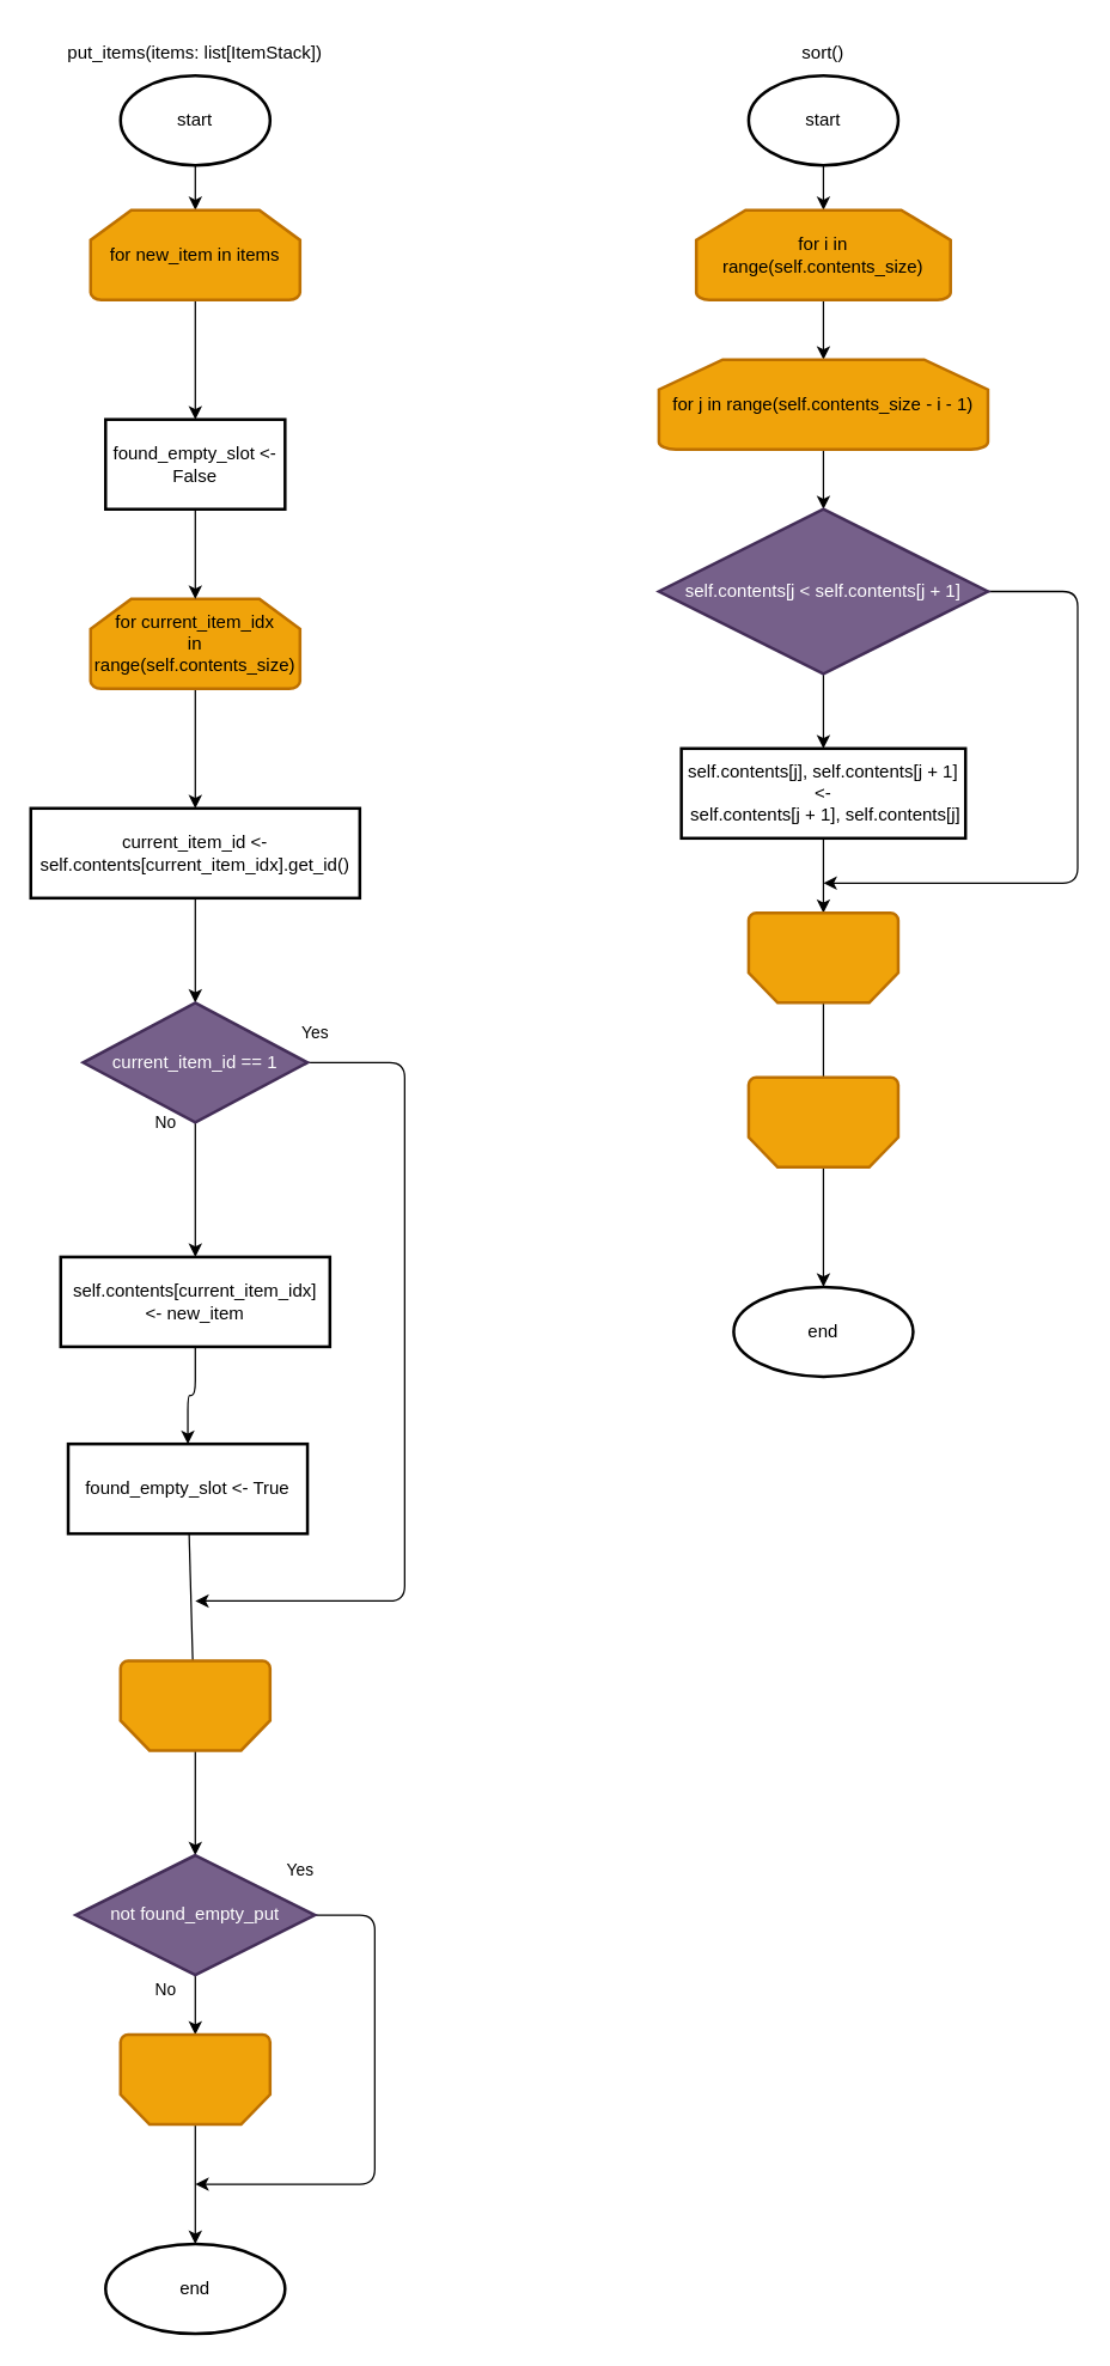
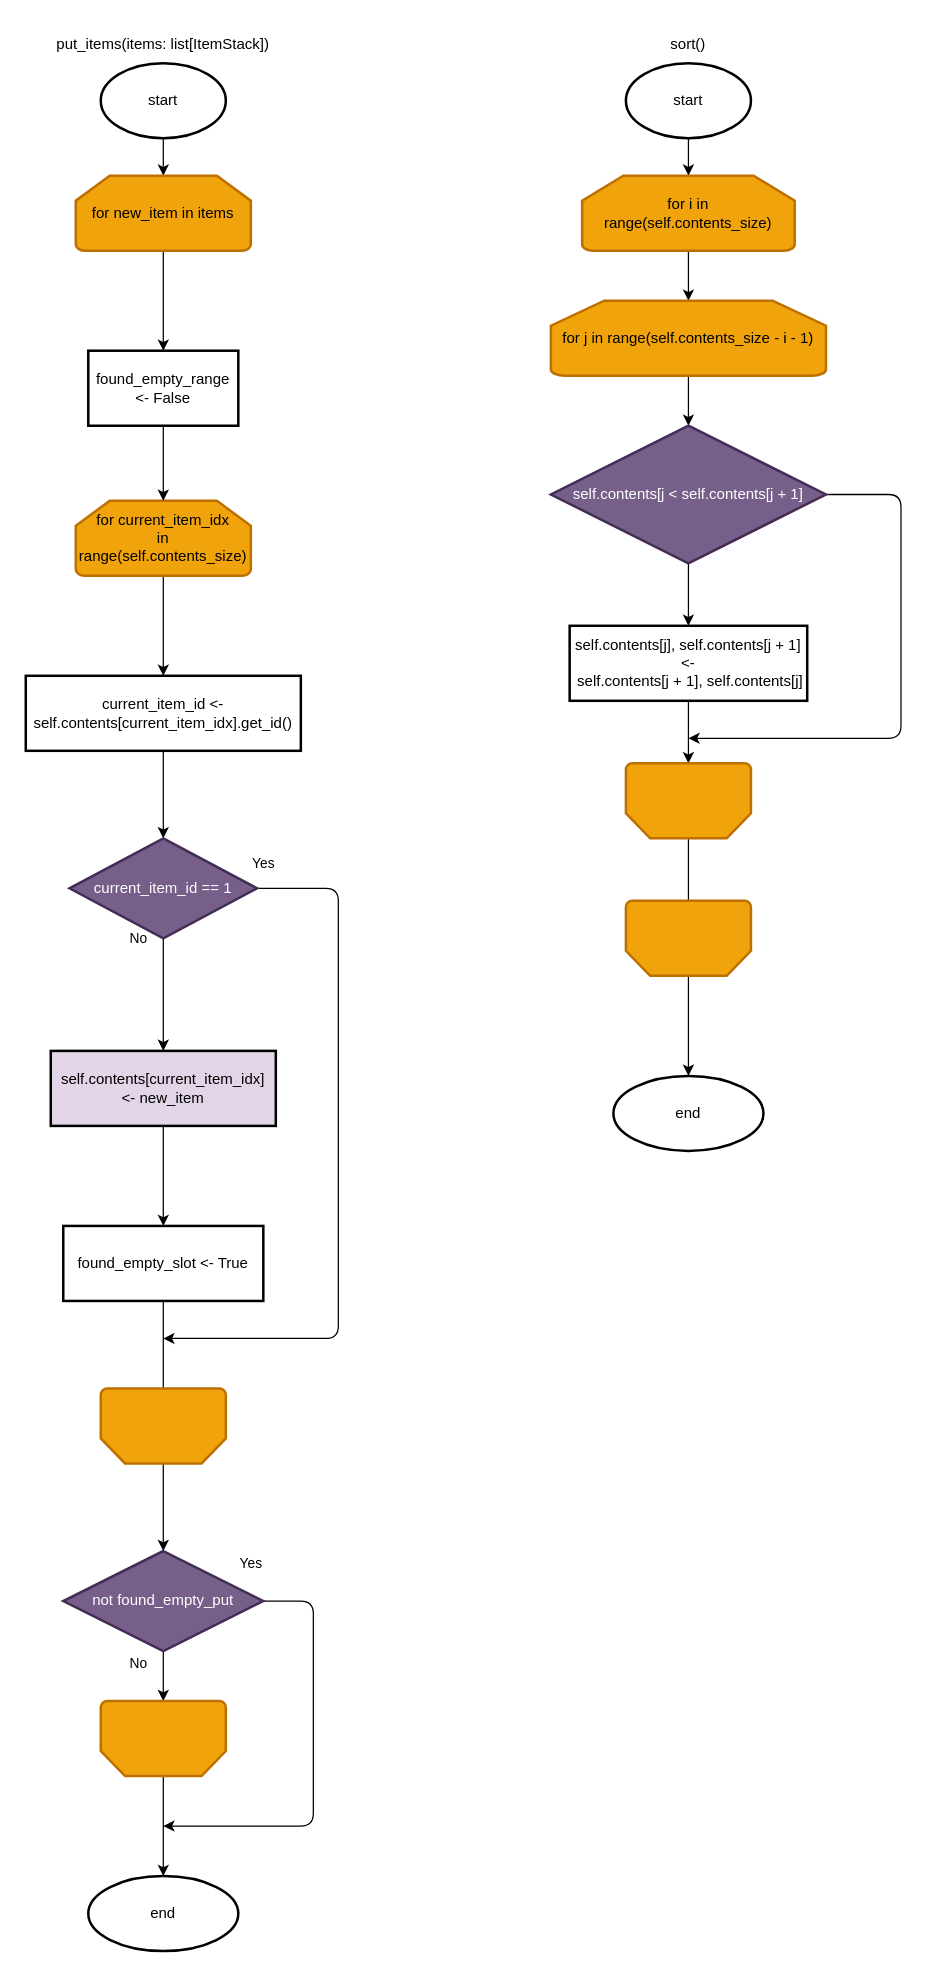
- <mxCell id="27" value="found_empty_slot &amp;lt;- False" style="whiteSpace=wrap;html=1;strokeWidth=2;" parent="1" vertex="1"><mxGeometry x="70" y="280" width="120" height="60" as="geometry" /></mxCell>
+ <mxCell id="27" value="found_empty_range &amp;lt;- False" style="whiteSpace=wrap;html=1;strokeWidth=2;" parent="1" vertex="1"><mxGeometry x="70" y="280" width="120" height="60" as="geometry" /></mxCell>
- <mxCell id="34" value="self.contents[current_item_idx]&lt;br&gt;&amp;lt;- new_item" style="whiteSpace=wrap;html=1;strokeWidth=2;" parent="1" vertex="1"><mxGeometry x="40" y="840" width="180" height="60" as="geometry" /></mxCell>
+ <mxCell id="34" value="self.contents[current_item_idx]&lt;br&gt;&amp;lt;- new_item" style="whiteSpace=wrap;html=1;strokeWidth=2;fillColor=#e1d5e7;" parent="1" vertex="1"><mxGeometry x="40" y="840" width="180" height="60" as="geometry" /></mxCell>
- <mxCell id="36" value="found_empty_slot &amp;lt;- True" style="whiteSpace=wrap;html=1;strokeWidth=2;" parent="1" vertex="1"><mxGeometry x="45" y="965" width="160" height="60" as="geometry" /></mxCell>
+ <mxCell id="36" value="found_empty_slot &amp;lt;- True" style="whiteSpace=wrap;html=1;strokeWidth=2;" parent="1" vertex="1"><mxGeometry x="50" y="980" width="160" height="60" as="geometry" /></mxCell>
